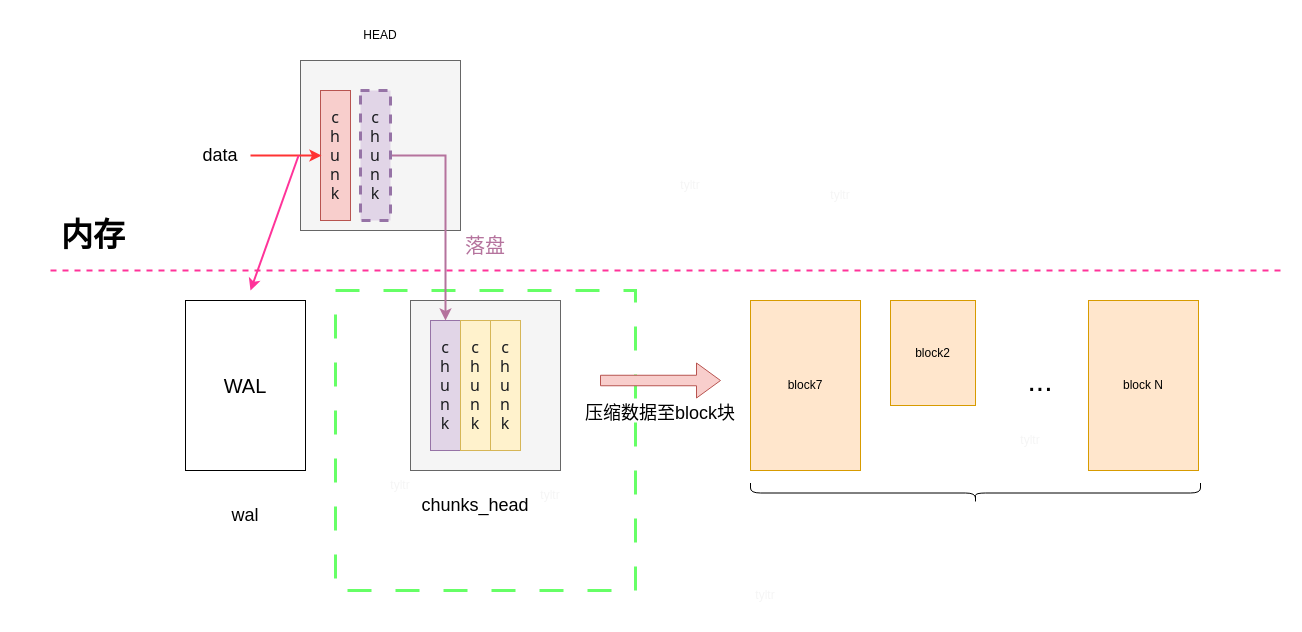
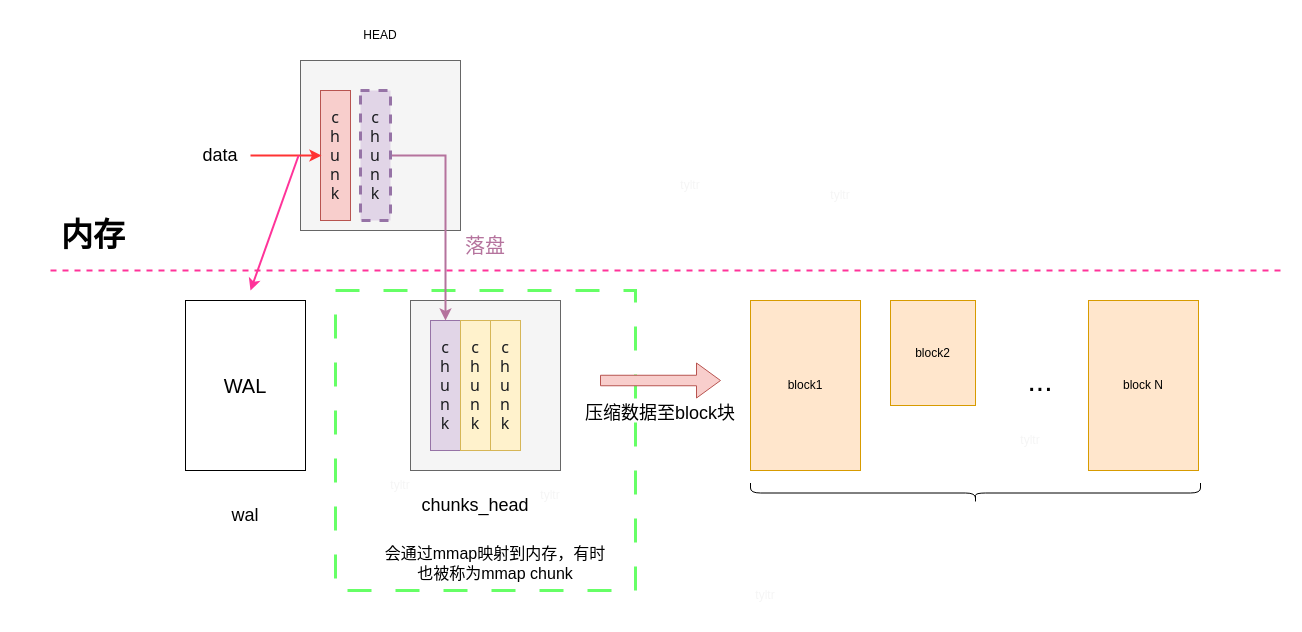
- <mxCell id="3" value="block7" style="rounded=0;whiteSpace=wrap;html=1;fillColor=#ffe6cc;strokeColor=#d79b00;" parent="1" vertex="1"><mxGeometry x="750" y="300" width="110" height="170" as="geometry" /></mxCell>
+ <mxCell id="3" value="block1" style="rounded=0;whiteSpace=wrap;html=1;fillColor=#ffe6cc;strokeColor=#d79b00;" parent="1" vertex="1"><mxGeometry x="750" y="300" width="110" height="170" as="geometry" /></mxCell>
+ <mxCell id="28" value="&lt;font style=&quot;font-size: 16px;&quot;&gt;会通过mmap映射到内存，有时也被称为mmap chunk&lt;/font&gt;" style="text;html=1;align=center;verticalAlign=middle;whiteSpace=wrap;rounded=0;" vertex="1" parent="1"><mxGeometry x="380" y="547.5" width="230" height="30" as="geometry" /></mxCell>
